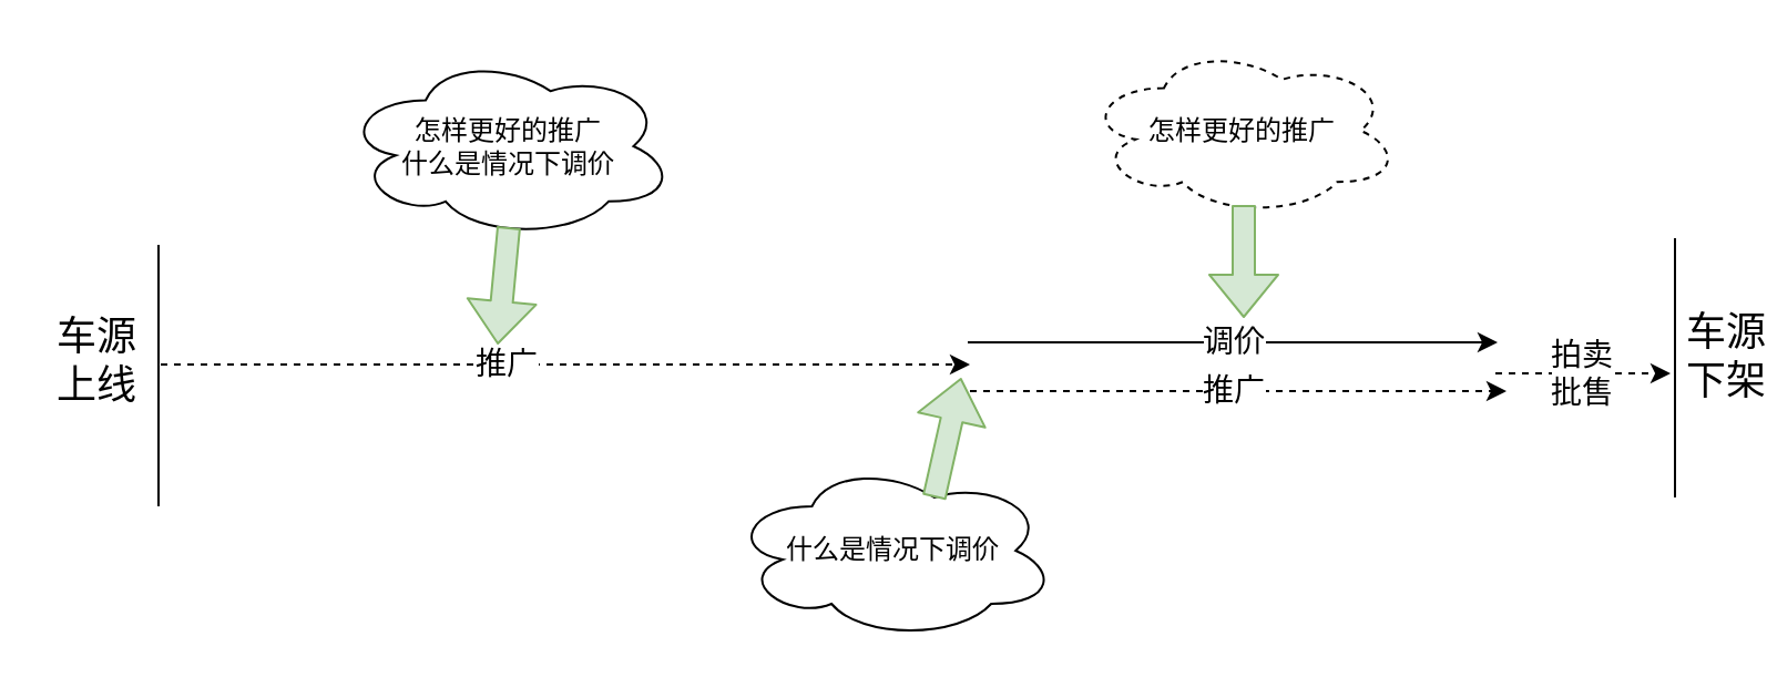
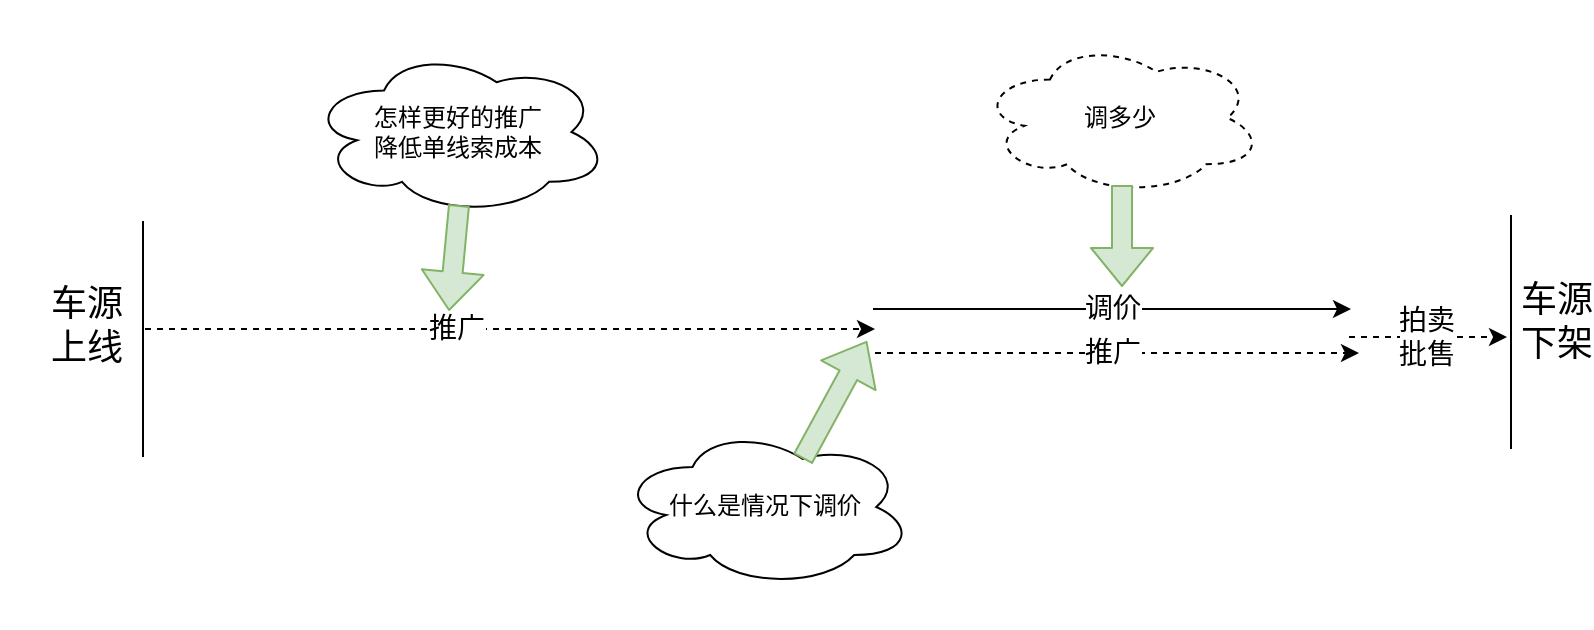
- <mxCell id="13" value="怎样更好的推广" style="ellipse;shape=cloud;whiteSpace=wrap;html=1;dashed=1;" vertex="1" parent="1"><mxGeometry x="489" y="20" width="142" height="77" as="geometry" /></mxCell>
+ <mxCell id="13" value="调多少" style="ellipse;shape=cloud;whiteSpace=wrap;html=1;dashed=1;" vertex="1" parent="1"><mxGeometry x="489" y="20" width="142" height="77" as="geometry" /></mxCell>
- <mxCell id="11" value="怎样更好的推广&lt;br&gt;什么是情况下调价" style="ellipse;shape=cloud;whiteSpace=wrap;html=1;" vertex="1" parent="1"><mxGeometry x="154" y="24" width="150" height="83" as="geometry" /></mxCell>
+ <mxCell id="11" value="怎样更好的推广&lt;br&gt;降低单线索成本" style="ellipse;shape=cloud;whiteSpace=wrap;html=1;" vertex="1" parent="1"><mxGeometry x="154" y="24" width="150" height="83" as="geometry" /></mxCell>
- <mxCell id="12" value="什么是情况下调价" style="ellipse;shape=cloud;whiteSpace=wrap;html=1;" vertex="1" parent="1"><mxGeometry x="329" y="208" width="147" height="80" as="geometry" /></mxCell>
+ <mxCell id="12" value="什么是情况下调价" style="ellipse;shape=cloud;whiteSpace=wrap;html=1;" vertex="1" parent="1"><mxGeometry x="309" y="213" width="147" height="80" as="geometry" /></mxCell>
